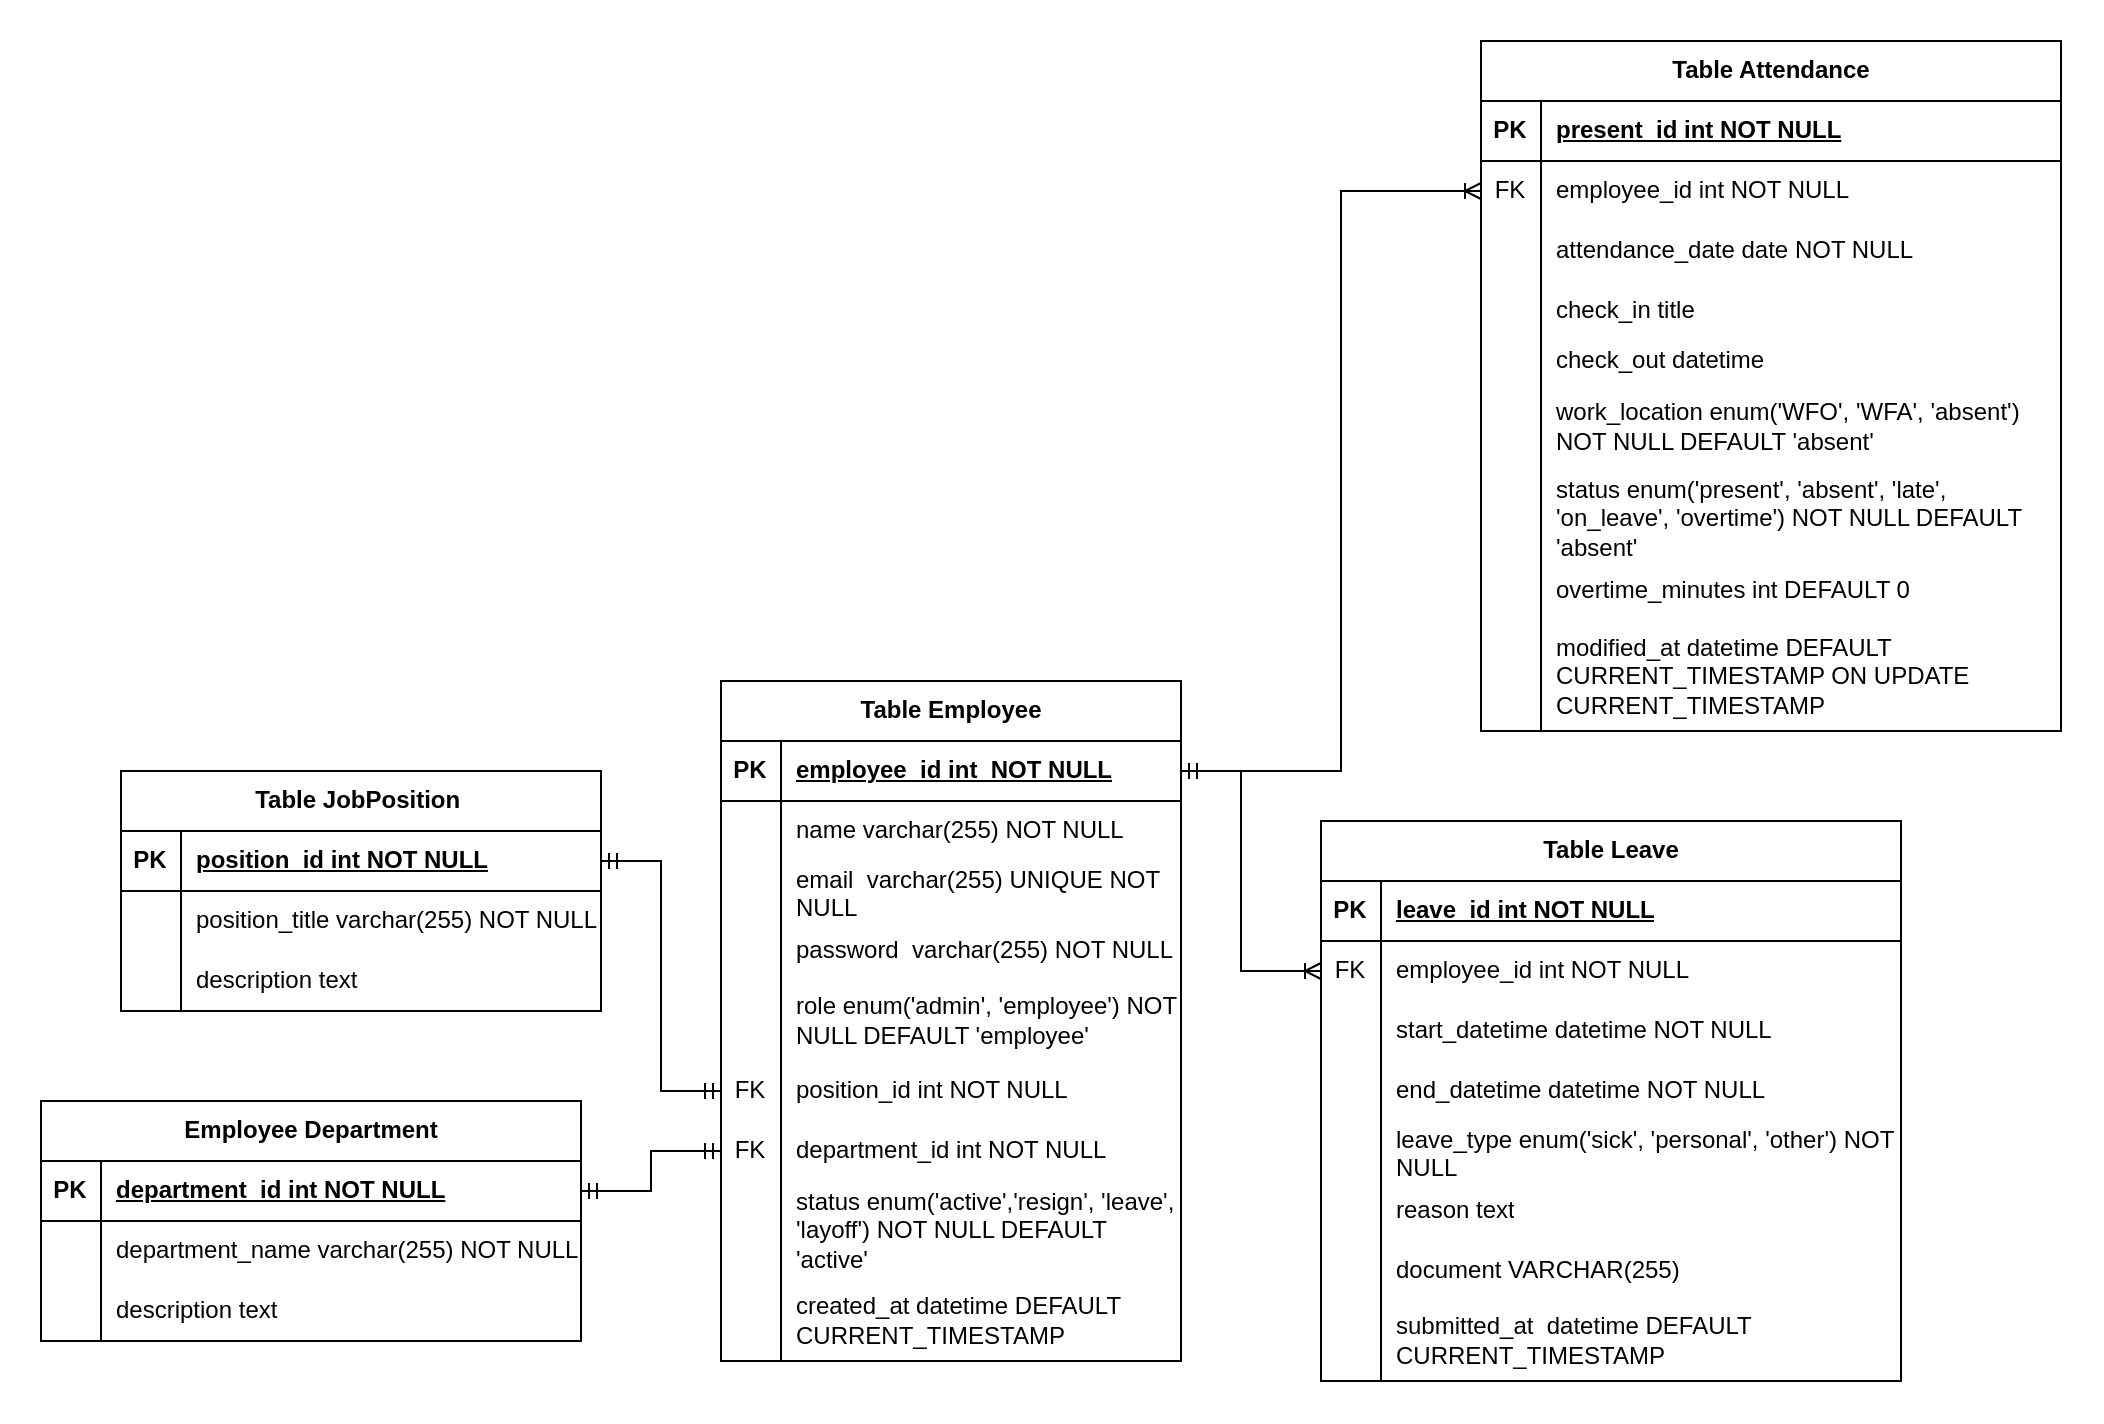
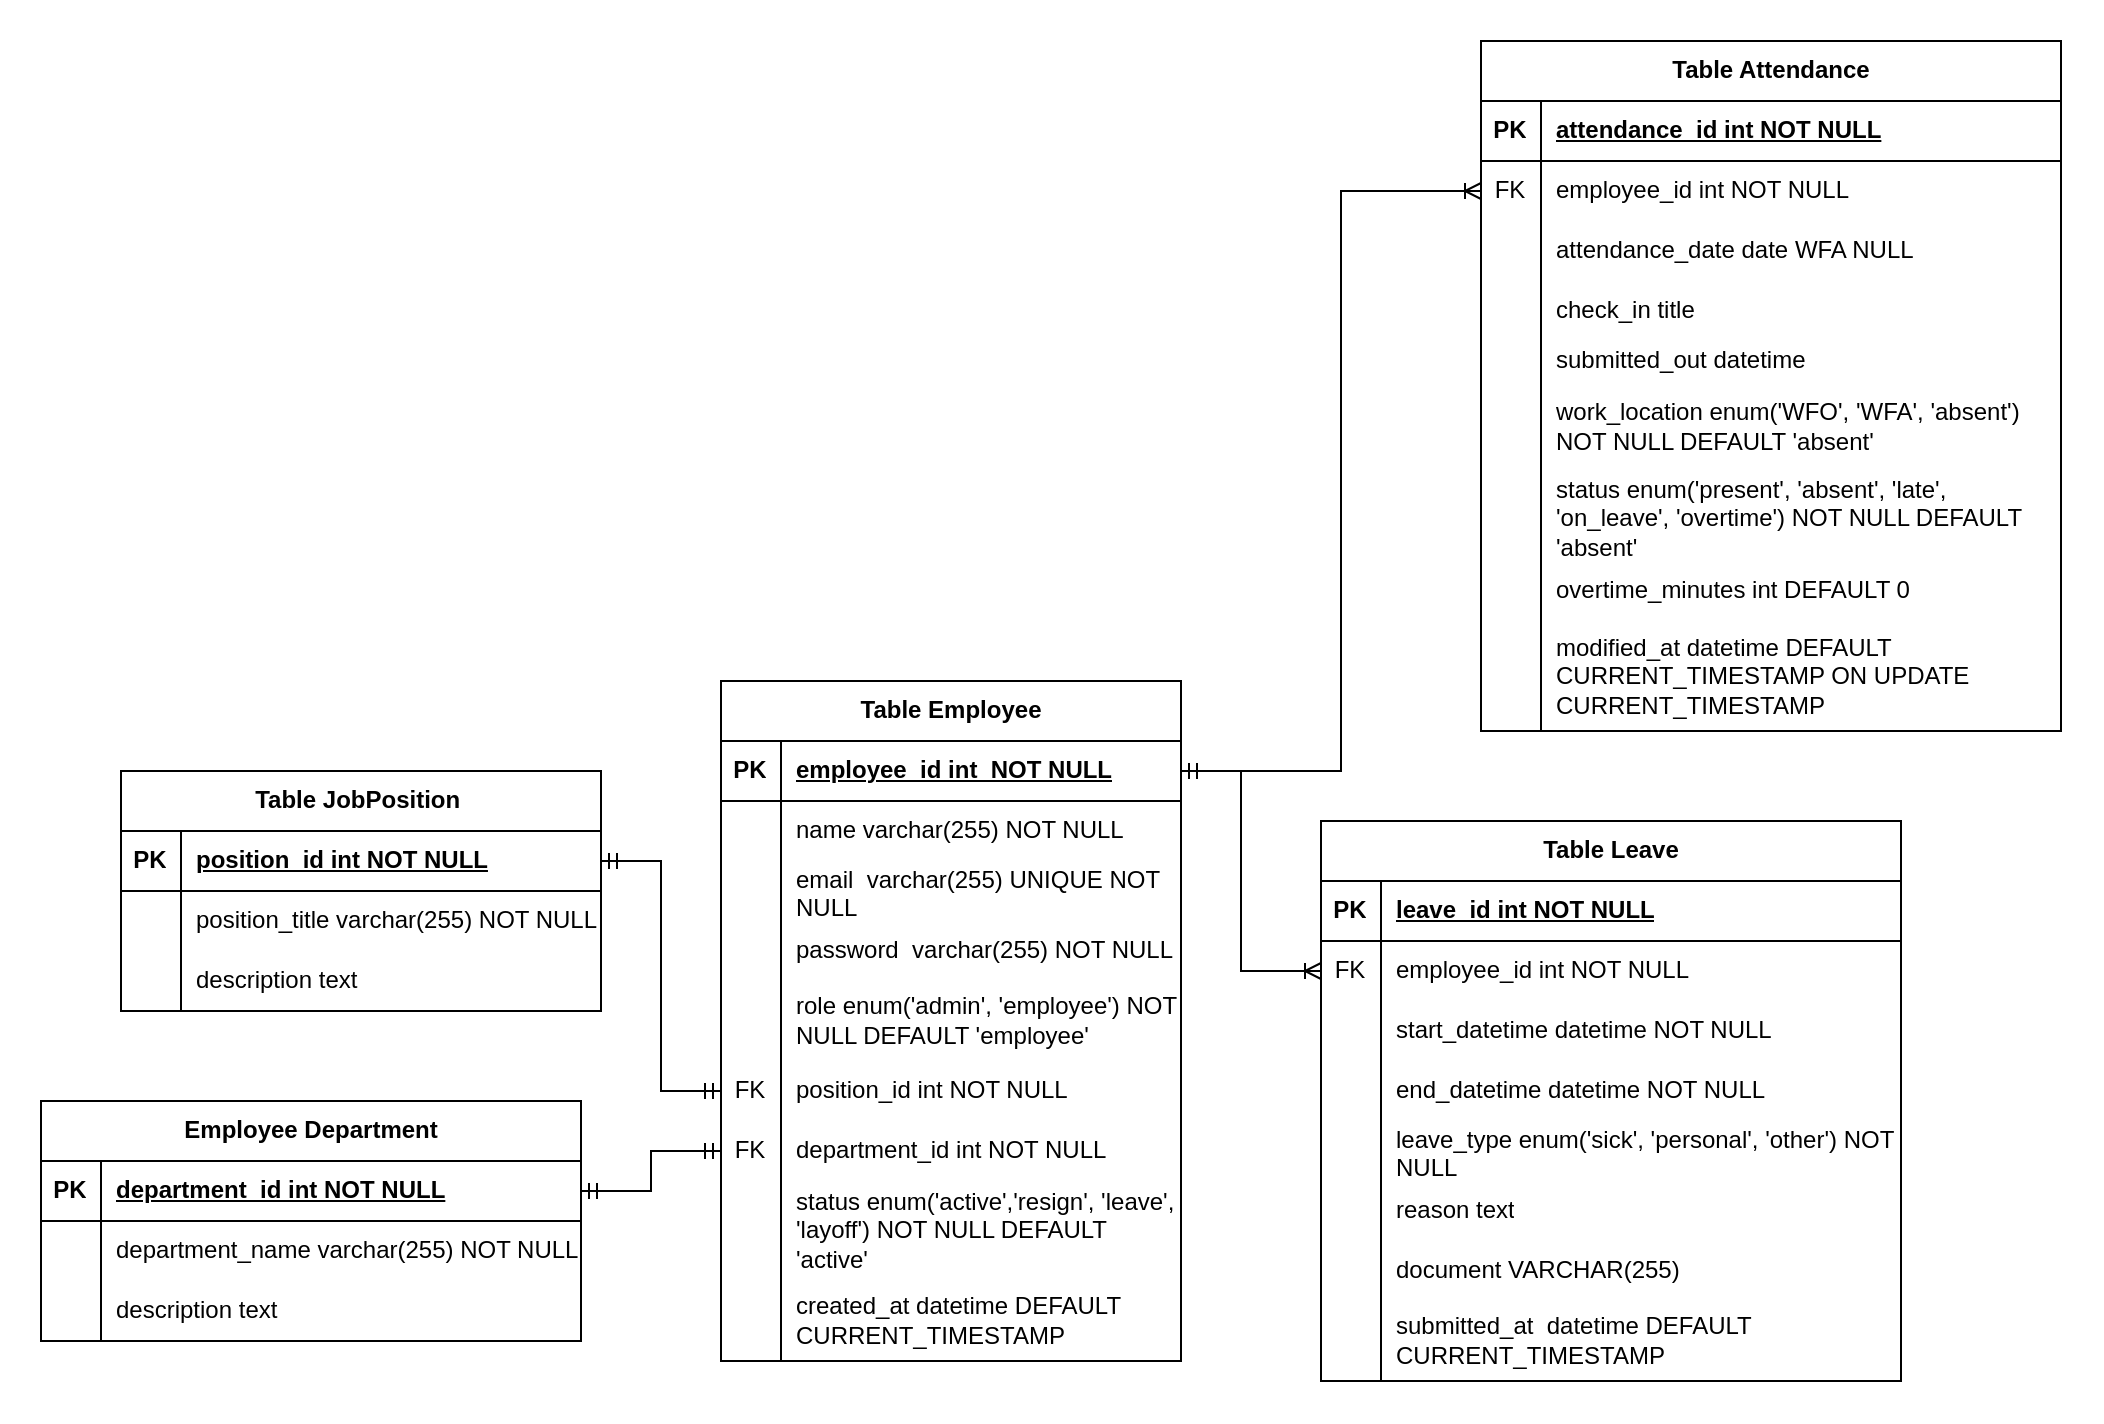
- <mxCell id="33" value="present_id int NOT NULL" style="shape=partialRectangle;connectable=0;fillColor=none;top=0;left=0;bottom=0;right=0;align=left;spacingLeft=6;fontStyle=5;overflow=hidden;whiteSpace=wrap;html=1;" vertex="1" parent="31"><mxGeometry x="30" width="260" height="30" as="geometry"><mxRectangle width="260" height="30" as="alternateBounds" /></mxGeometry></mxCell>
+ <mxCell id="33" value="attendance_id int NOT NULL" style="shape=partialRectangle;connectable=0;fillColor=none;top=0;left=0;bottom=0;right=0;align=left;spacingLeft=6;fontStyle=5;overflow=hidden;whiteSpace=wrap;html=1;" vertex="1" parent="31"><mxGeometry x="30" width="260" height="30" as="geometry"><mxRectangle width="260" height="30" as="alternateBounds" /></mxGeometry></mxCell>
- <mxCell id="39" value="attendance_date date NOT NULL&amp;nbsp;" style="shape=partialRectangle;connectable=0;fillColor=none;top=0;left=0;bottom=0;right=0;align=left;spacingLeft=6;overflow=hidden;whiteSpace=wrap;html=1;" vertex="1" parent="37"><mxGeometry x="30" width="260" height="30" as="geometry"><mxRectangle width="260" height="30" as="alternateBounds" /></mxGeometry></mxCell>
+ <mxCell id="39" value="attendance_date date WFA NULL&amp;nbsp;" style="shape=partialRectangle;connectable=0;fillColor=none;top=0;left=0;bottom=0;right=0;align=left;spacingLeft=6;overflow=hidden;whiteSpace=wrap;html=1;" vertex="1" parent="37"><mxGeometry x="30" width="260" height="30" as="geometry"><mxRectangle width="260" height="30" as="alternateBounds" /></mxGeometry></mxCell>
- <mxCell id="45" value="check_out datetime" style="shape=partialRectangle;connectable=0;fillColor=none;top=0;left=0;bottom=0;right=0;align=left;spacingLeft=6;overflow=hidden;whiteSpace=wrap;html=1;" vertex="1" parent="43"><mxGeometry x="30" width="260" height="20" as="geometry"><mxRectangle width="260" height="20" as="alternateBounds" /></mxGeometry></mxCell>
+ <mxCell id="45" value="submitted_out datetime" style="shape=partialRectangle;connectable=0;fillColor=none;top=0;left=0;bottom=0;right=0;align=left;spacingLeft=6;overflow=hidden;whiteSpace=wrap;html=1;" vertex="1" parent="43"><mxGeometry x="30" width="260" height="20" as="geometry"><mxRectangle width="260" height="20" as="alternateBounds" /></mxGeometry></mxCell>
